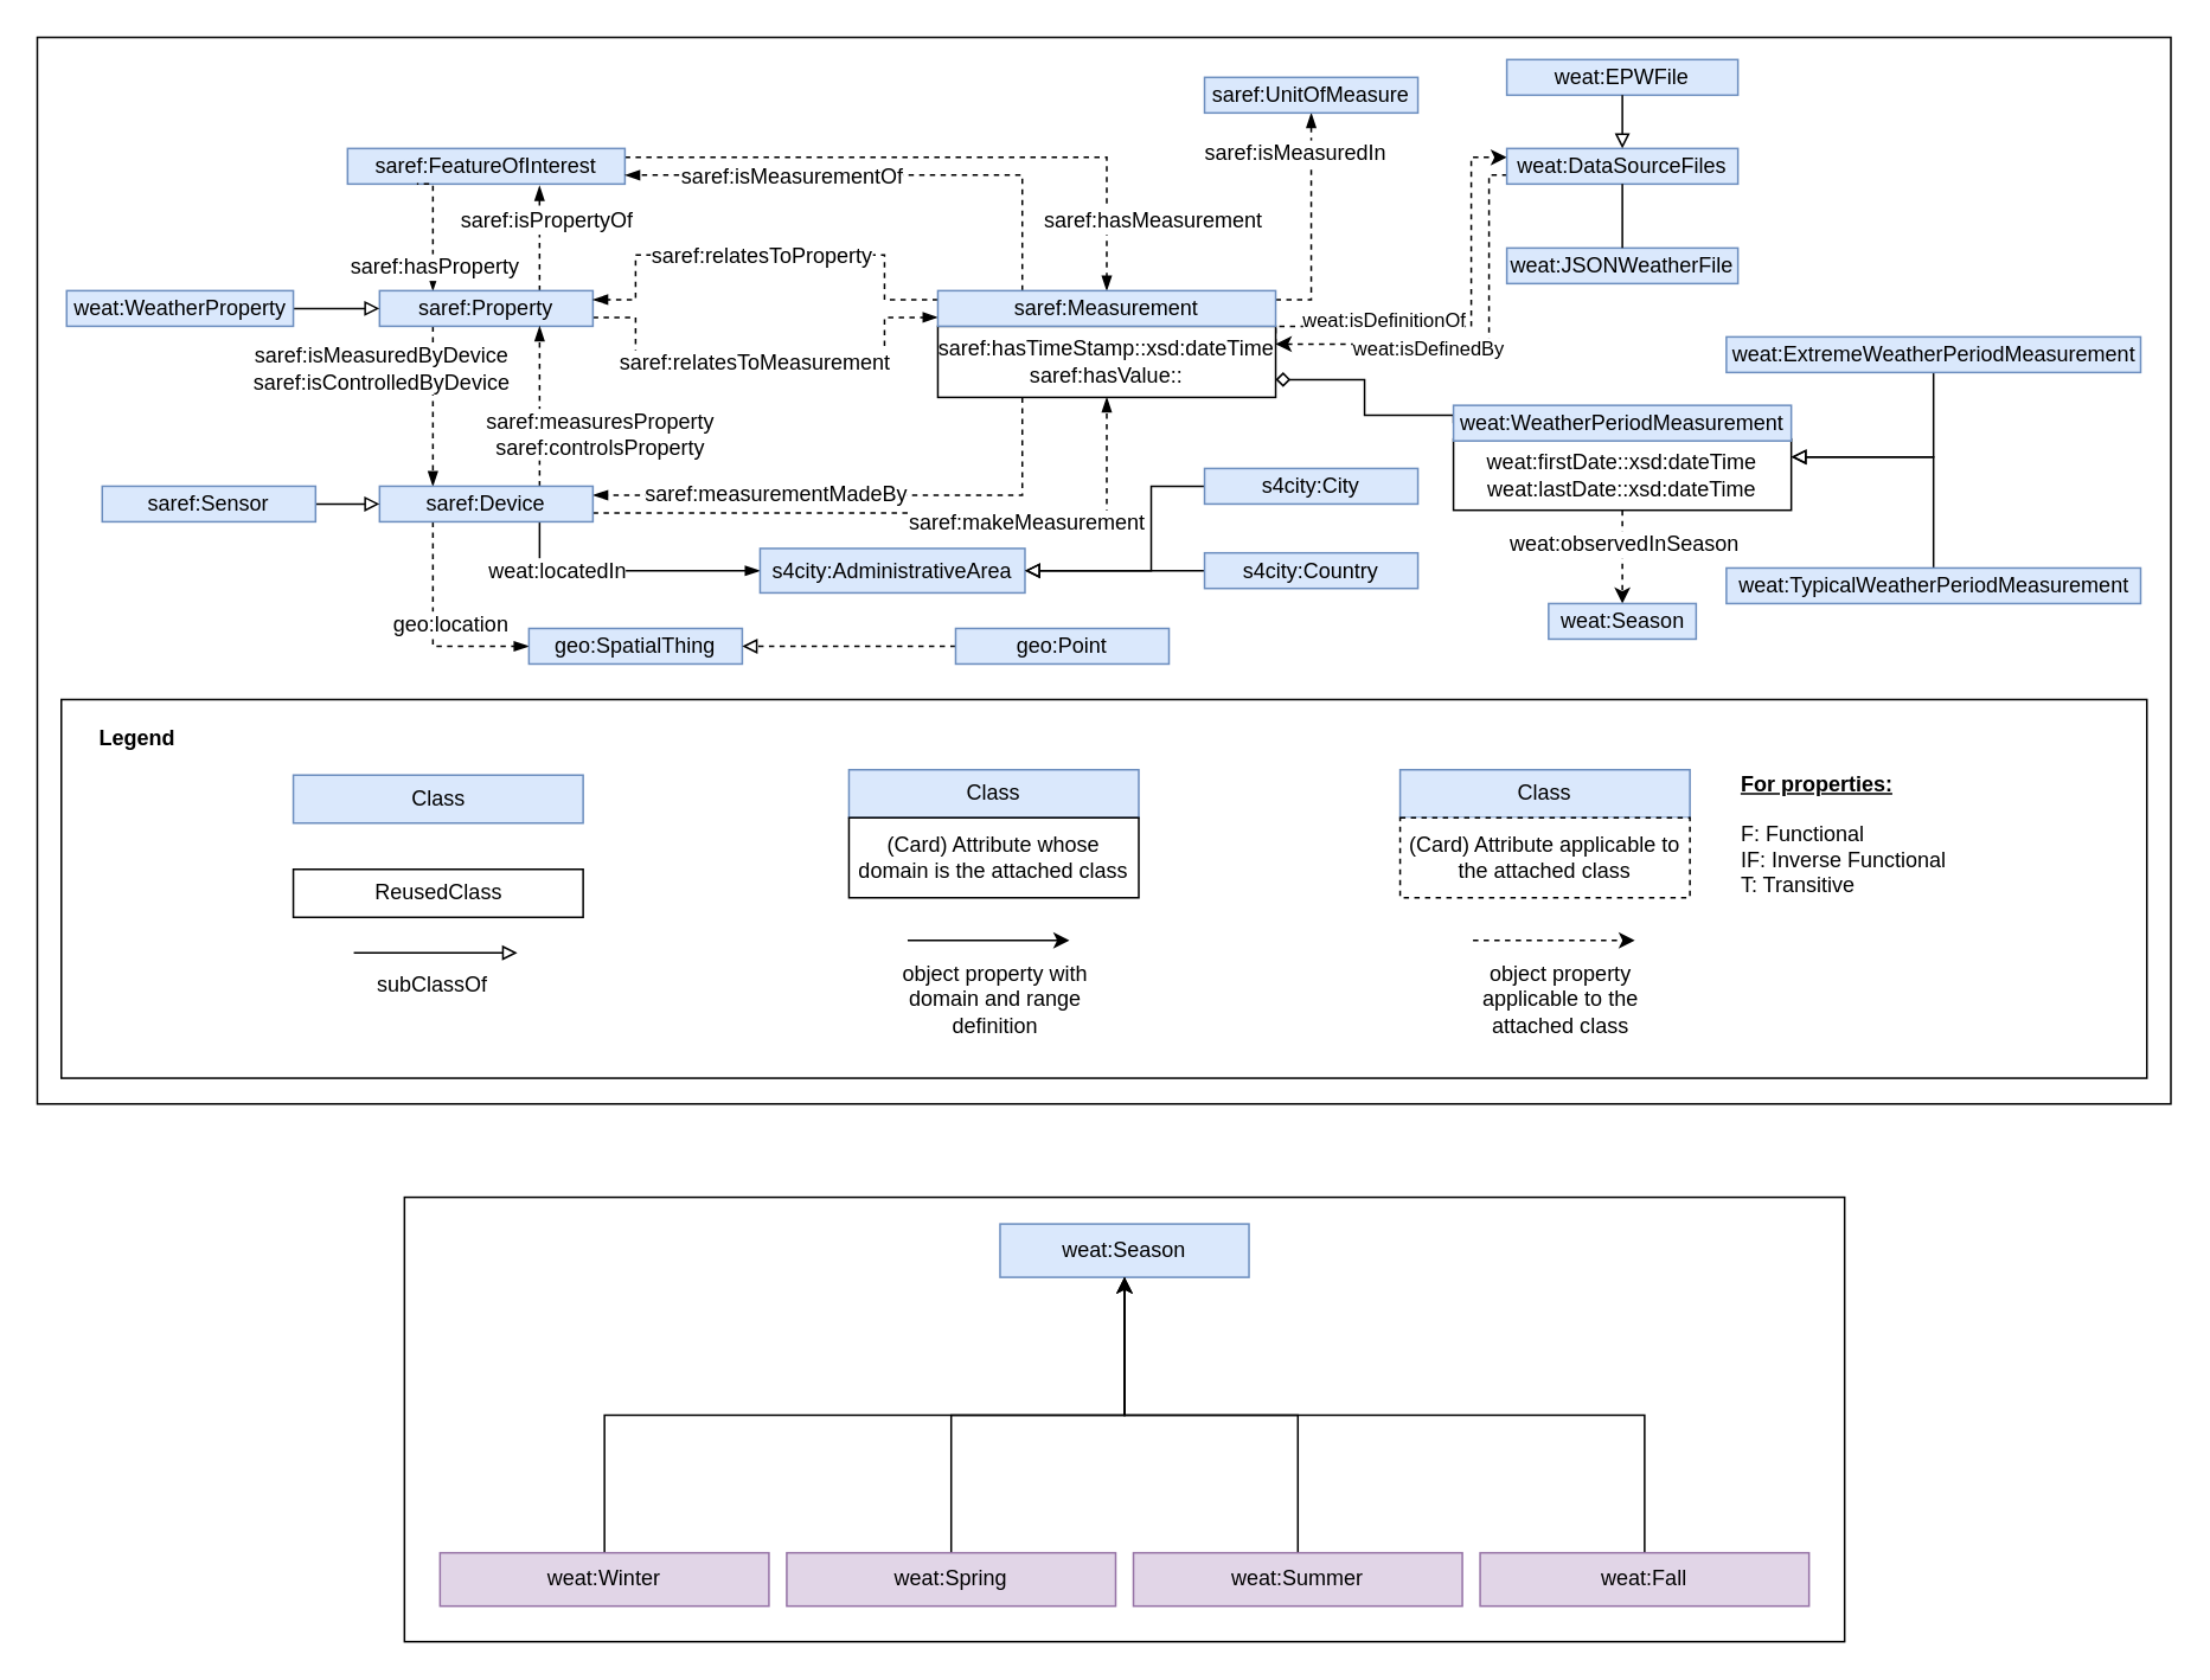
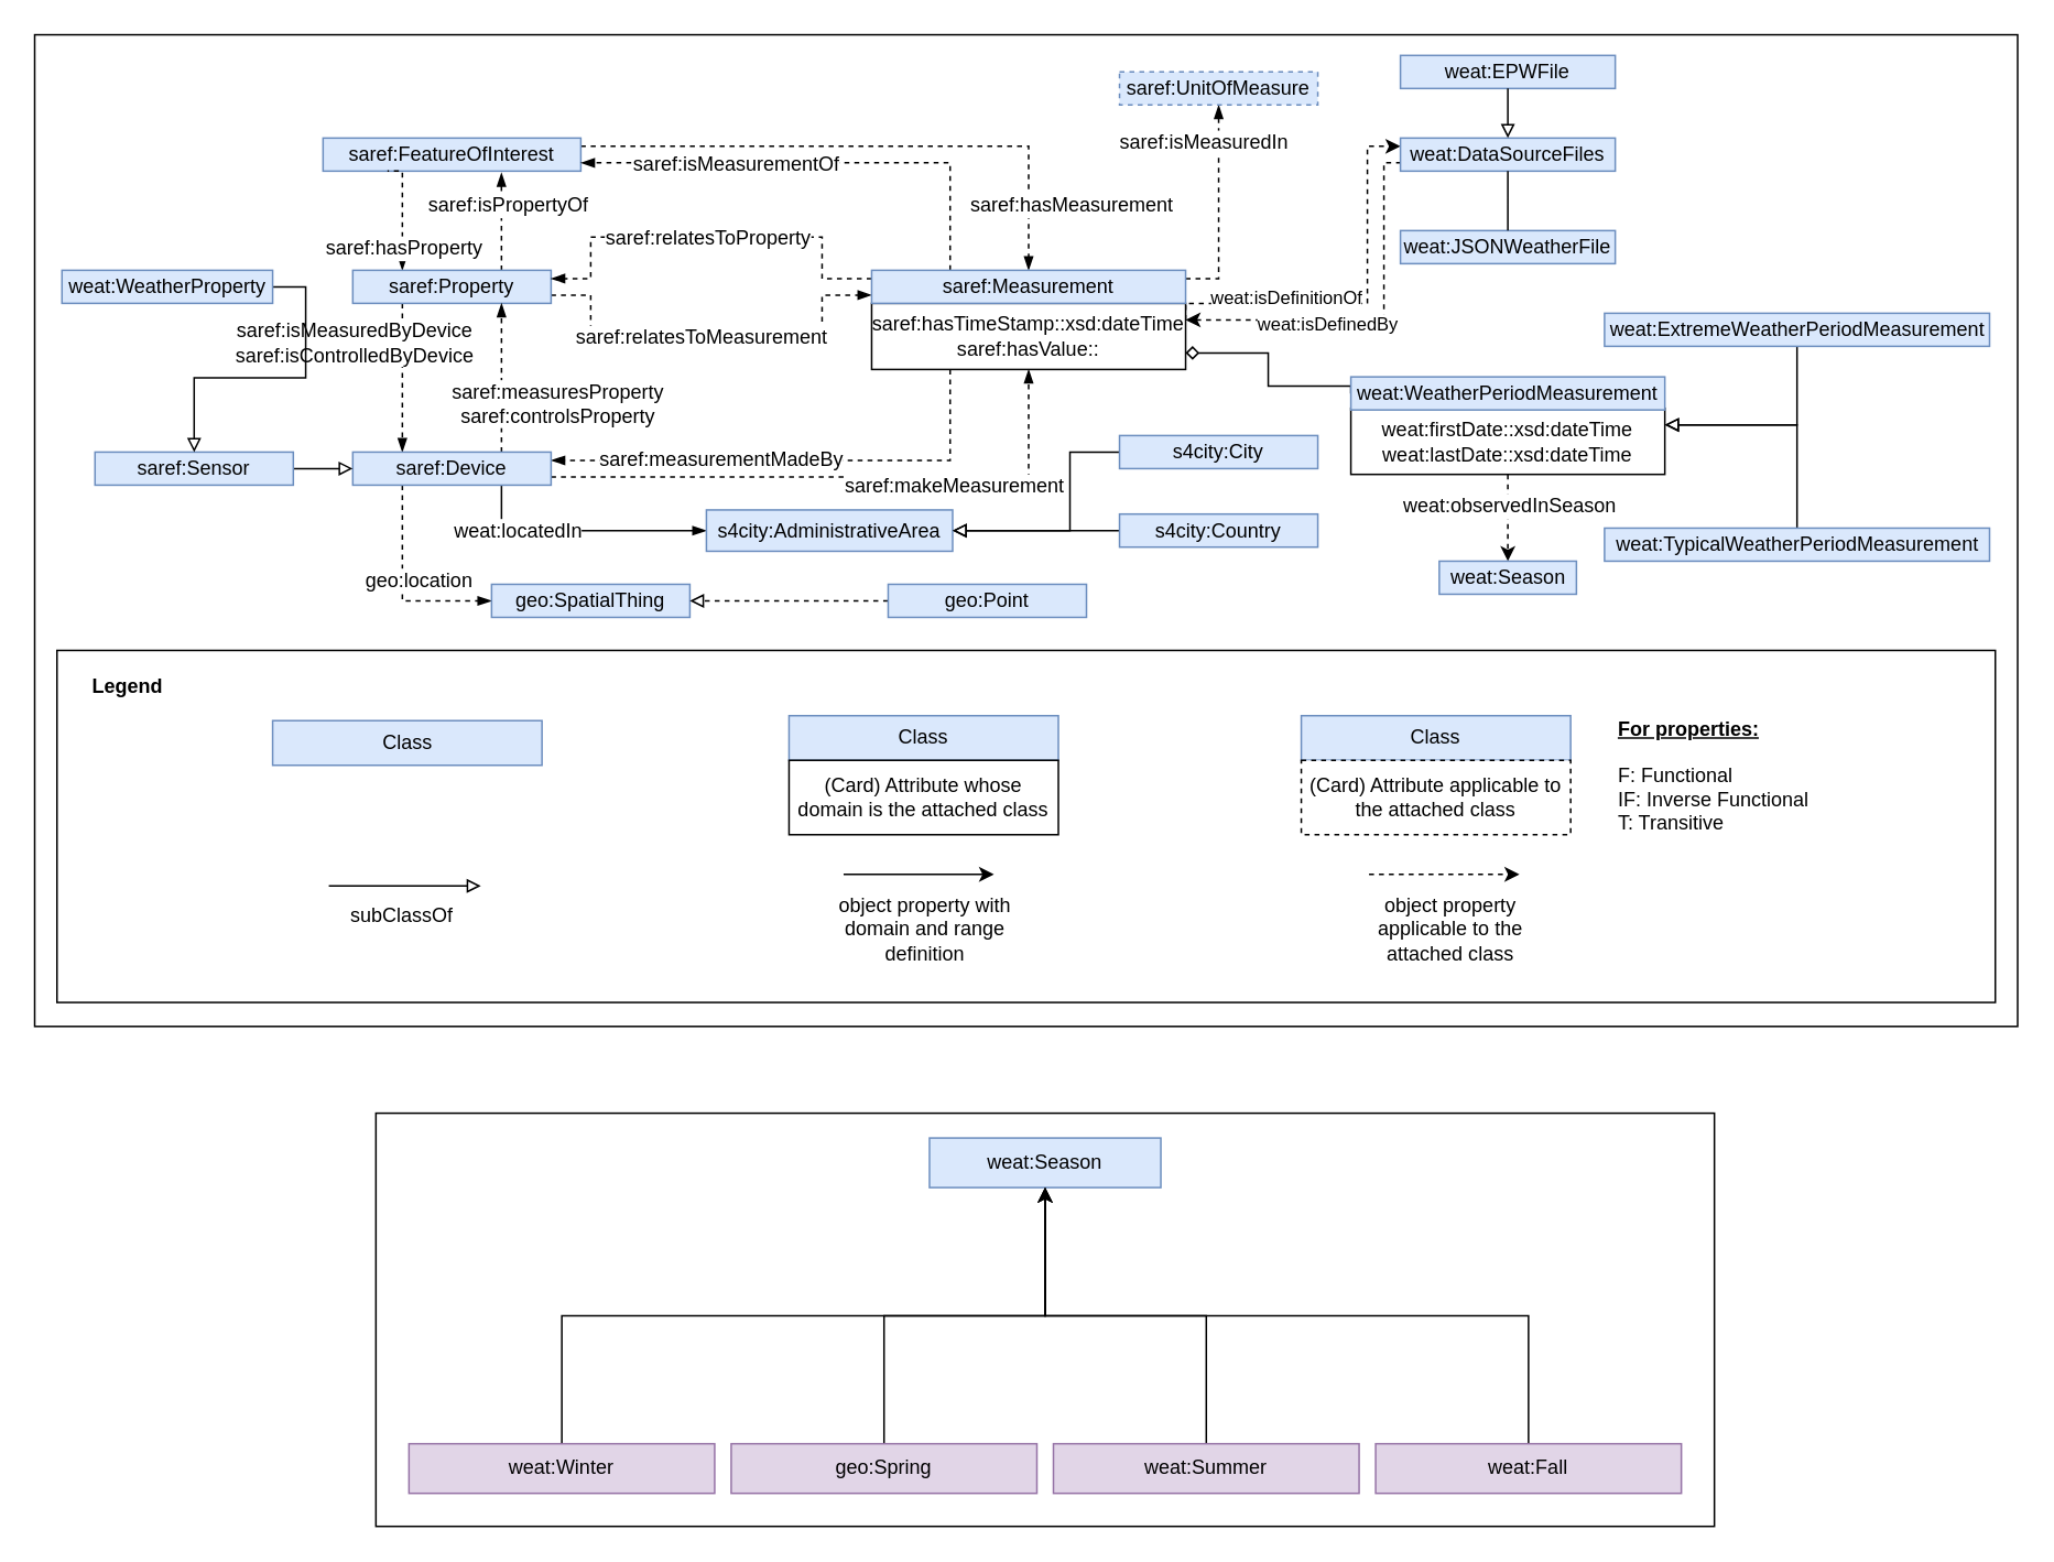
- <mxCell id="39" value="saref:UnitOfMeasure" style="rounded=0;whiteSpace=wrap;html=1;fillColor=#dae8fc;strokeColor=#6c8ebf;" vertex="1" parent="1"><mxGeometry x="677" y="43" width="120" height="20" as="geometry" /></mxCell>
+ <mxCell id="39" value="saref:UnitOfMeasure" style="rounded=0;whiteSpace=wrap;html=1;fillColor=#dae8fc;strokeColor=#6c8ebf;dashed=1;" vertex="1" parent="1"><mxGeometry x="677" y="43" width="120" height="20" as="geometry" /></mxCell>
- <mxCell id="63" style="edgeStyle=orthogonalEdgeStyle;rounded=0;orthogonalLoop=1;jettySize=auto;html=1;exitX=1;exitY=0.5;exitDx=0;exitDy=0;endArrow=block;endFill=0;" edge="1" parent="1" source="64" target="18"><mxGeometry relative="1" as="geometry" /></mxCell>
+ <mxCell id="63" style="edgeStyle=orthogonalEdgeStyle;rounded=0;orthogonalLoop=1;jettySize=auto;html=1;exitX=1;exitY=0.5;exitDx=0;exitDy=0;endArrow=block;endFill=0;" edge="1" parent="1" source="64" target="38"><mxGeometry relative="1" as="geometry" /></mxCell>
- <mxCell id="53" value="ReusedClass" style="rounded=0;whiteSpace=wrap;html=1;" vertex="1" parent="1"><mxGeometry x="164.5" y="488.5" width="163" height="27" as="geometry" /></mxCell>
- <mxCell id="86" value="weat:Spring" style="rounded=0;whiteSpace=wrap;html=1;fillColor=#e1d5e7;strokeColor=#9673a6;" vertex="1" parent="1"><mxGeometry x="442" y="873" width="185" height="30" as="geometry" /></mxCell>
+ <mxCell id="86" value="geo:Spring" style="rounded=0;whiteSpace=wrap;html=1;fillColor=#e1d5e7;strokeColor=#9673a6;" vertex="1" parent="1"><mxGeometry x="442" y="873" width="185" height="30" as="geometry" /></mxCell>
